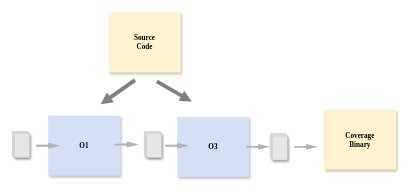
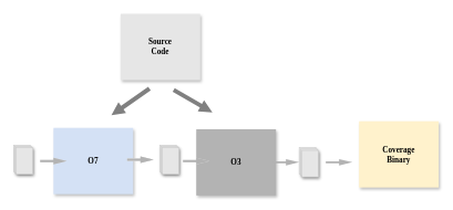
- <mxCell id="8" value="&lt;b style=&quot;font-size: 12px;&quot;&gt;Source&lt;br&gt;Code&lt;br&gt;&lt;/b&gt;" style="rounded=0;whiteSpace=wrap;html=1;fontFamily=Lucida Console;fontSize=6;strokeColor=none;fillColor=#fff2cc;shadow=1;" vertex="1" parent="1"><mxGeometry x="181" y="20" width="120" height="100" as="geometry" /></mxCell>
+ <mxCell id="8" value="&lt;b style=&quot;font-size: 12px;&quot;&gt;Source&lt;br&gt;Code&lt;br&gt;&lt;/b&gt;" style="rounded=0;whiteSpace=wrap;html=1;fontFamily=Lucida Console;fontSize=6;strokeColor=none;fillColor=#E6E6E6;shadow=1;" vertex="1" parent="1"><mxGeometry x="181" y="20" width="120" height="100" as="geometry" /></mxCell>
- <mxCell id="7" value="&lt;b style=&quot;font-size: 12px;&quot;&gt;O1&lt;/b&gt;" style="rounded=0;whiteSpace=wrap;html=1;fontFamily=Lucida Console;fontSize=6;strokeColor=none;fillColor=#D4E1F5;shadow=1;" vertex="1" parent="1"><mxGeometry x="80" y="192" width="120" height="100" as="geometry" /></mxCell>
+ <mxCell id="7" value="&lt;b style=&quot;font-size: 12px;&quot;&gt;O7&lt;/b&gt;" style="rounded=0;whiteSpace=wrap;html=1;fontFamily=Lucida Console;fontSize=6;strokeColor=none;fillColor=#D4E1F5;shadow=1;" vertex="1" parent="1"><mxGeometry x="80" y="192" width="120" height="100" as="geometry" /></mxCell>
- <mxCell id="16" value="&lt;b style=&quot;font-size: 12px;&quot;&gt;O3&lt;/b&gt;" style="rounded=0;whiteSpace=wrap;html=1;fontFamily=Lucida Console;fontSize=6;strokeColor=none;fillColor=#D4E1F5;shadow=1;" vertex="1" parent="1"><mxGeometry x="295" y="194" width="120" height="100" as="geometry" /></mxCell>
+ <mxCell id="16" value="&lt;b style=&quot;font-size: 12px;&quot;&gt;O3&lt;/b&gt;" style="rounded=0;whiteSpace=wrap;html=1;fontFamily=Lucida Console;fontSize=6;strokeColor=none;fillColor=#b3b3b3;shadow=1;" vertex="1" parent="1"><mxGeometry x="295" y="194" width="120" height="100" as="geometry" /></mxCell>
